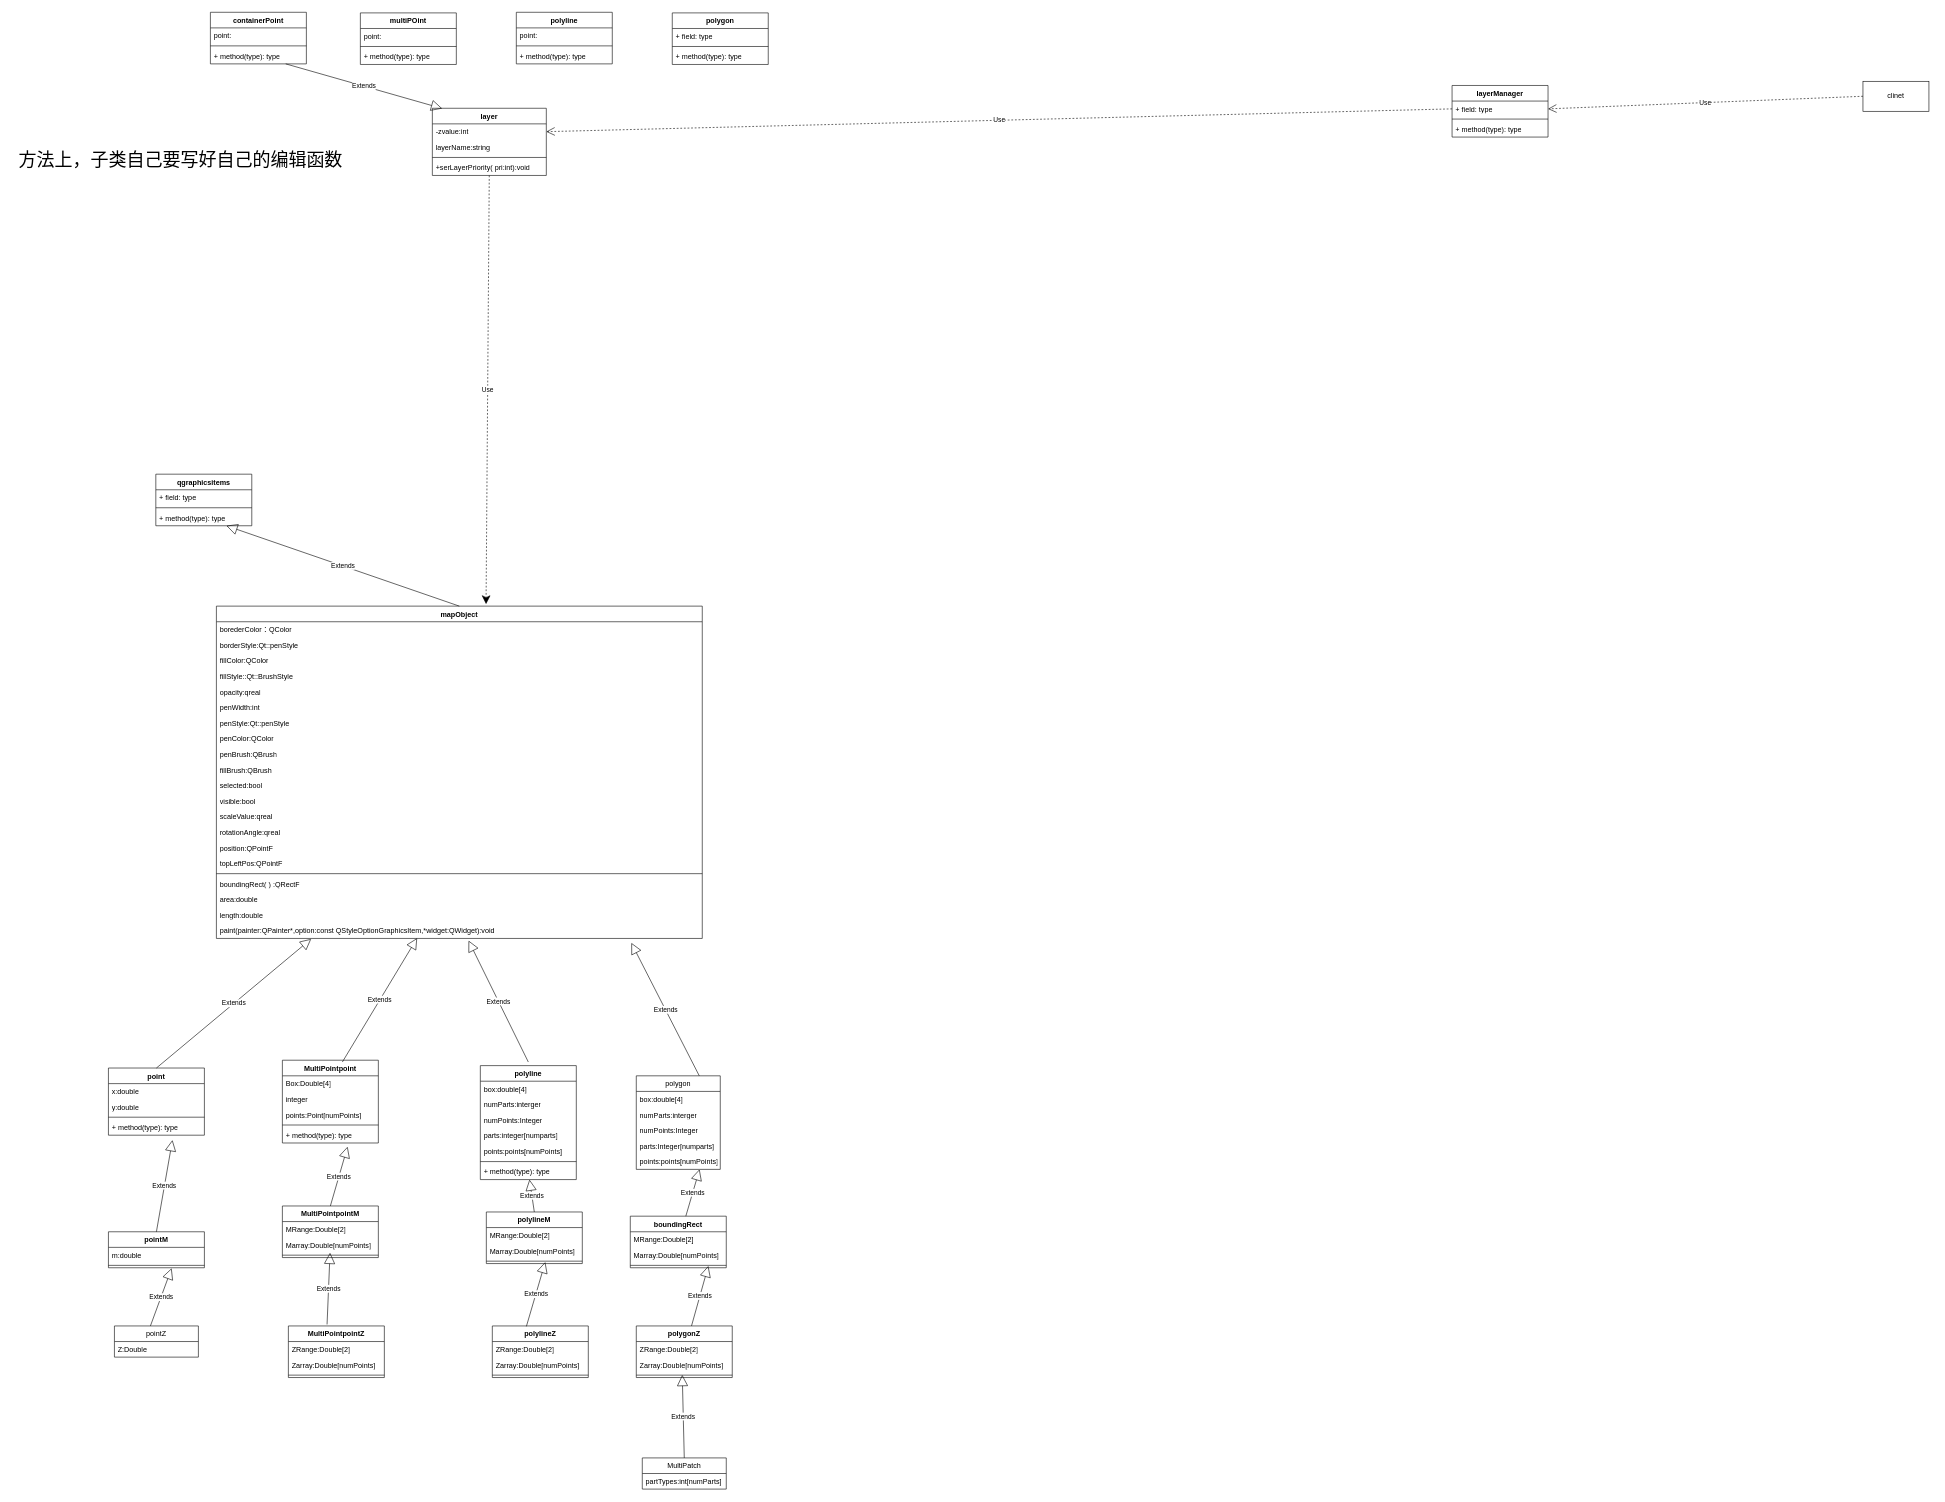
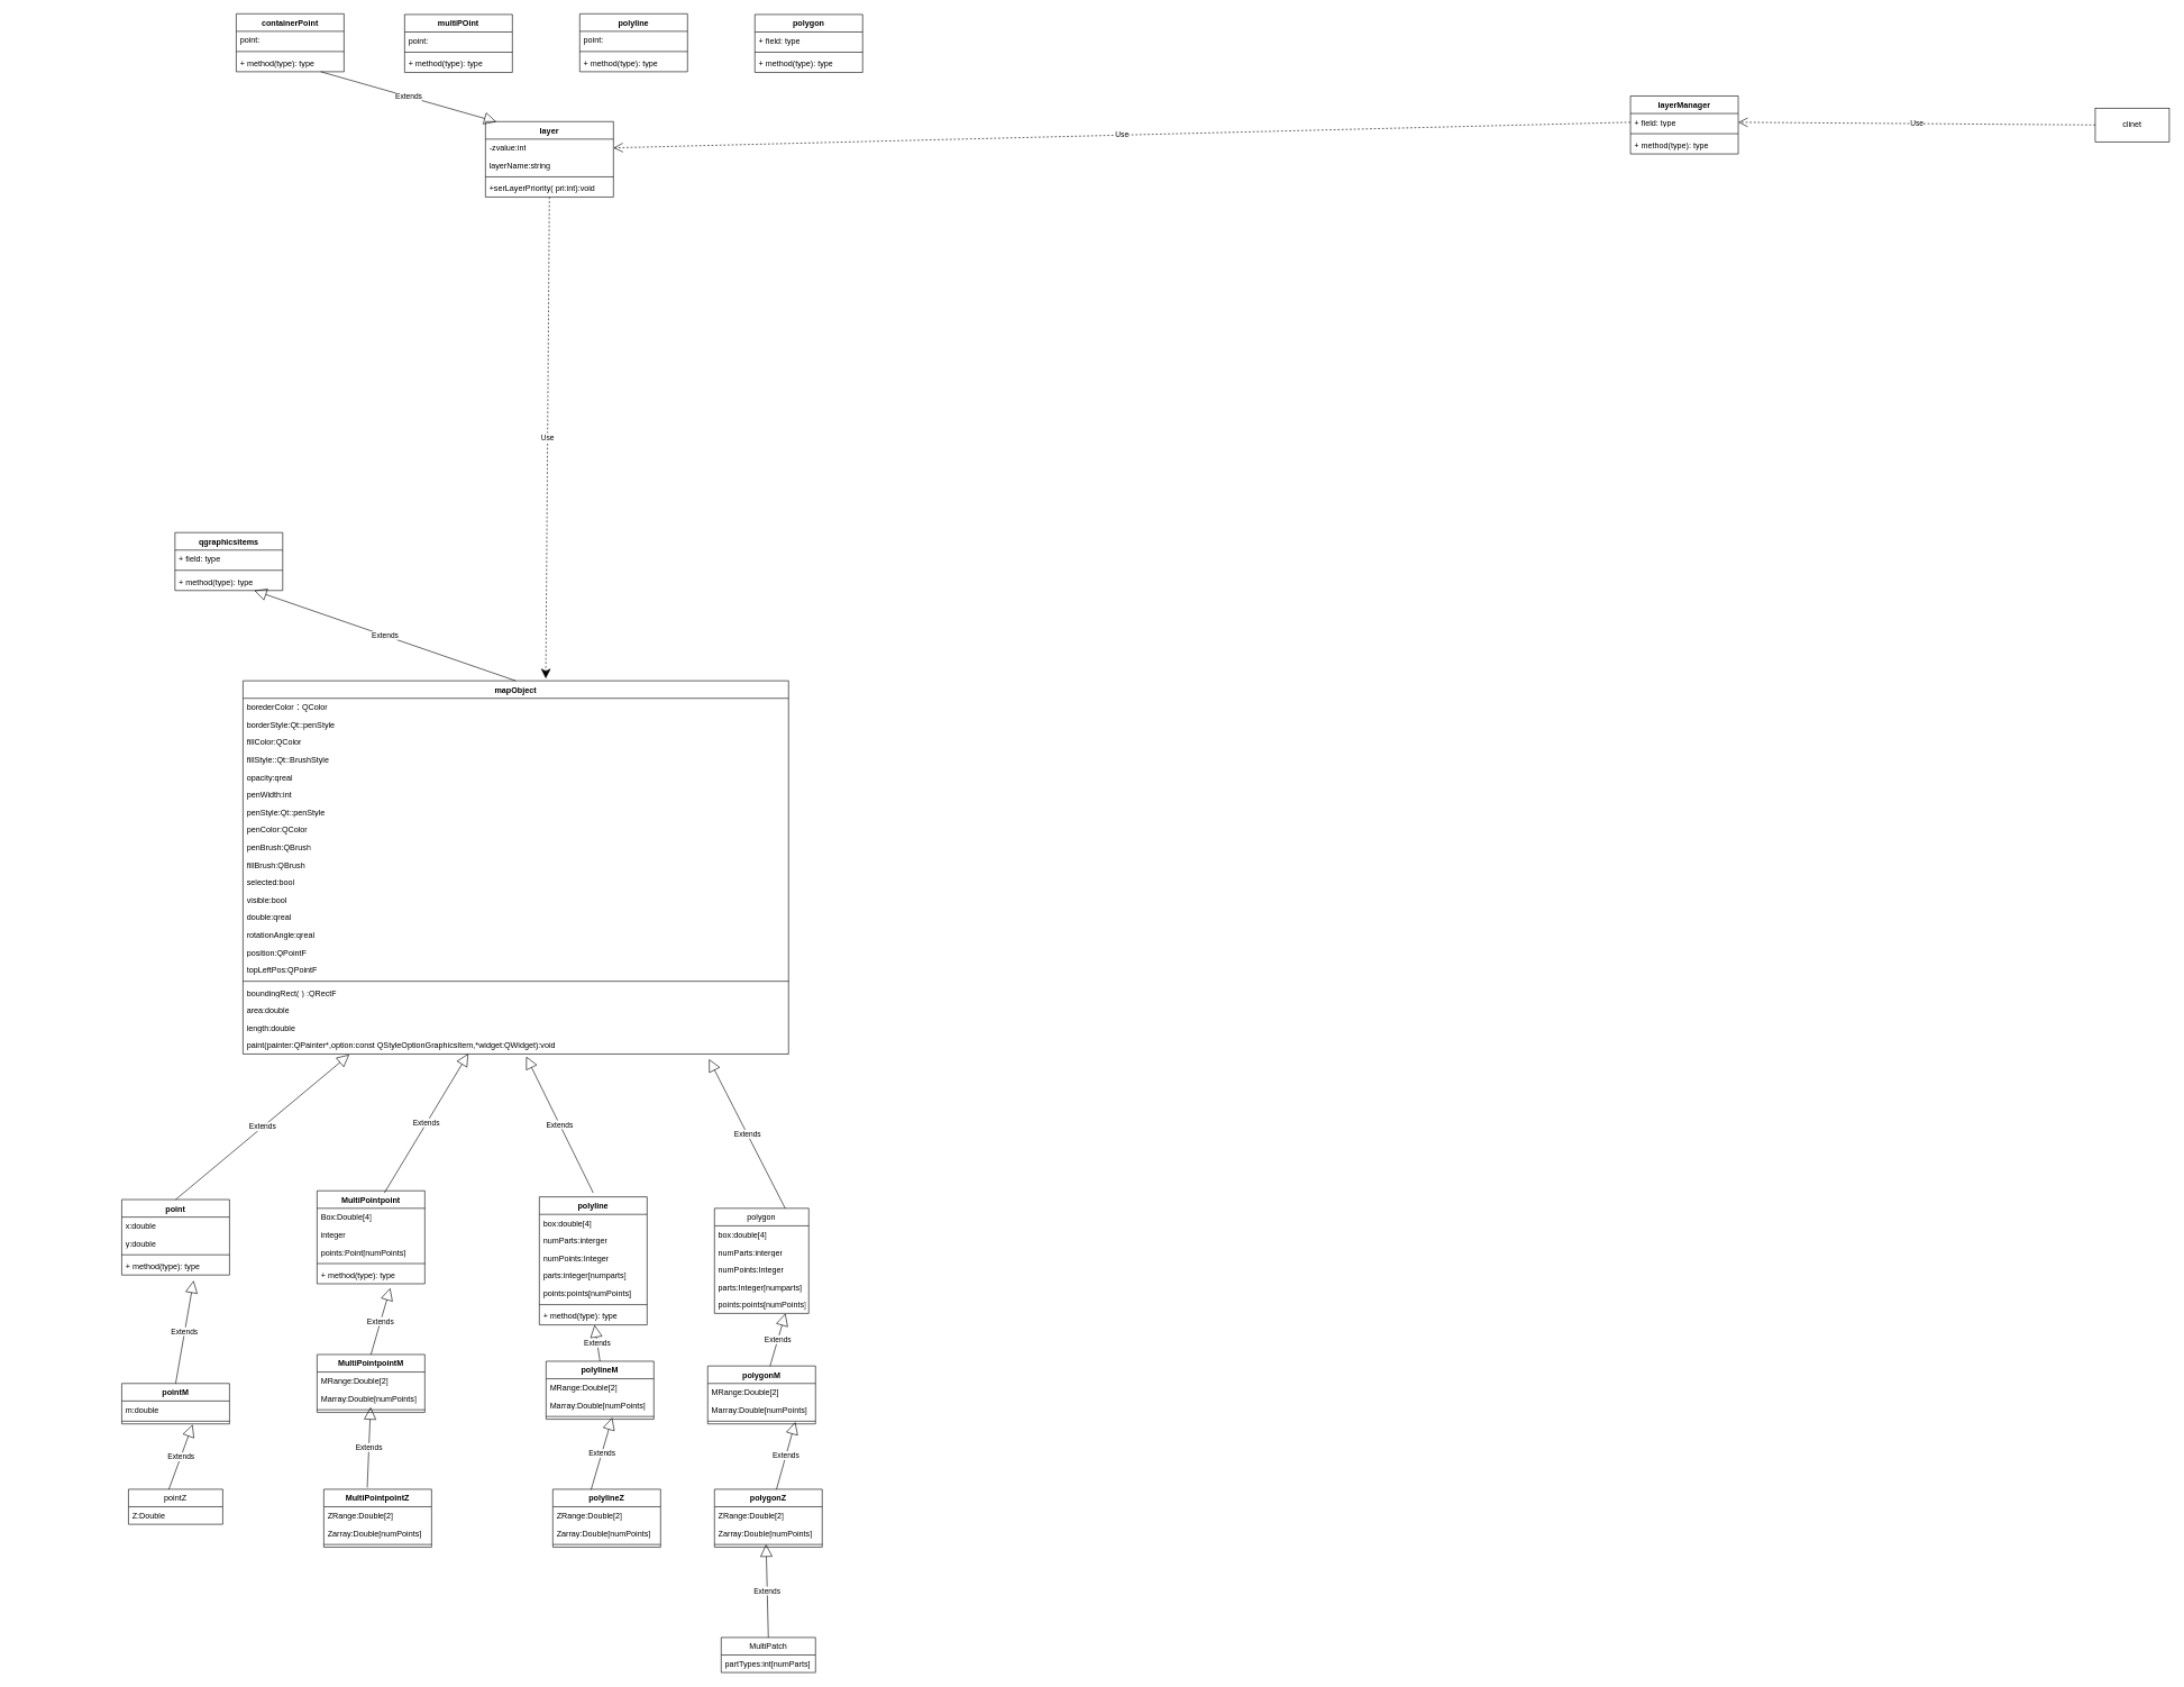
- <mxCell id="97" value="clinet" style="html=1;whiteSpace=wrap;" parent="1" vertex="1"><mxGeometry x="3105" y="135" width="110" height="50" as="geometry" /></mxCell>
+ <mxCell id="97" value="clinet" style="html=1;whiteSpace=wrap;" parent="1" vertex="1"><mxGeometry x="3110" y="160" width="110" height="50" as="geometry" /></mxCell>
- <mxCell id="128" value="方法上，子类自己要写好自己的编辑函数&lt;br&gt;" style="text;html=1;align=center;verticalAlign=middle;resizable=0;points=[];autosize=1;strokeColor=none;fillColor=none;fontSize=30;" vertex="1" parent="1"><mxGeometry x="20" y="240" width="560" height="50" as="geometry" /></mxCell>
- <mxCell id="15" value="scaleValue:qreal" style="text;strokeColor=none;fillColor=none;align=left;verticalAlign=top;spacingLeft=4;spacingRight=4;overflow=hidden;rotatable=0;points=[[0,0.5],[1,0.5]];portConstraint=eastwest;whiteSpace=wrap;html=1;" parent="2" vertex="1"><mxGeometry y="338" width="810" height="26" as="geometry" /></mxCell>
+ <mxCell id="15" value="double:qreal" style="text;strokeColor=none;fillColor=none;align=left;verticalAlign=top;spacingLeft=4;spacingRight=4;overflow=hidden;rotatable=0;points=[[0,0.5],[1,0.5]];portConstraint=eastwest;whiteSpace=wrap;html=1;" parent="2" vertex="1"><mxGeometry y="338" width="810" height="26" as="geometry" /></mxCell>
- <mxCell id="62" value="boundingRect" style="swimlane;fontStyle=1;align=center;verticalAlign=top;childLayout=stackLayout;horizontal=1;startSize=26;horizontalStack=0;resizeParent=1;resizeParentMax=0;resizeLast=0;collapsible=1;marginBottom=0;whiteSpace=wrap;html=1;" parent="1" vertex="1"><mxGeometry x="1050" y="2027" width="160" height="86" as="geometry" /></mxCell>
+ <mxCell id="62" value="polygonM" style="swimlane;fontStyle=1;align=center;verticalAlign=top;childLayout=stackLayout;horizontal=1;startSize=26;horizontalStack=0;resizeParent=1;resizeParentMax=0;resizeLast=0;collapsible=1;marginBottom=0;whiteSpace=wrap;html=1;" parent="1" vertex="1"><mxGeometry x="1050" y="2027" width="160" height="86" as="geometry" /></mxCell>
